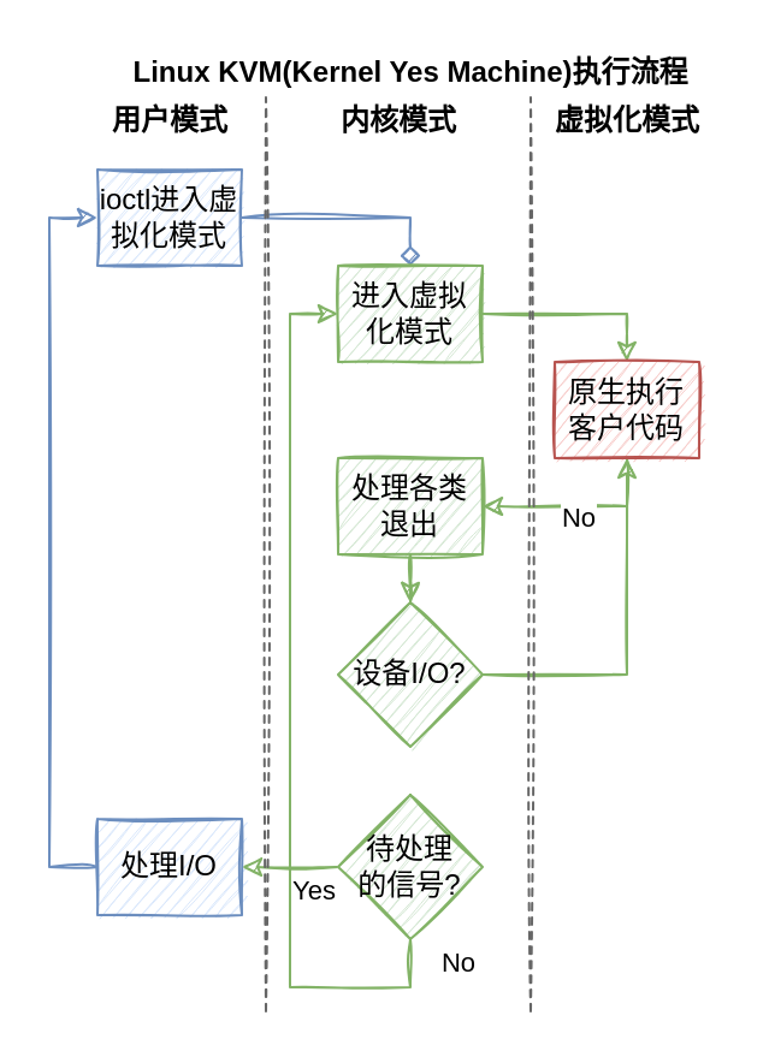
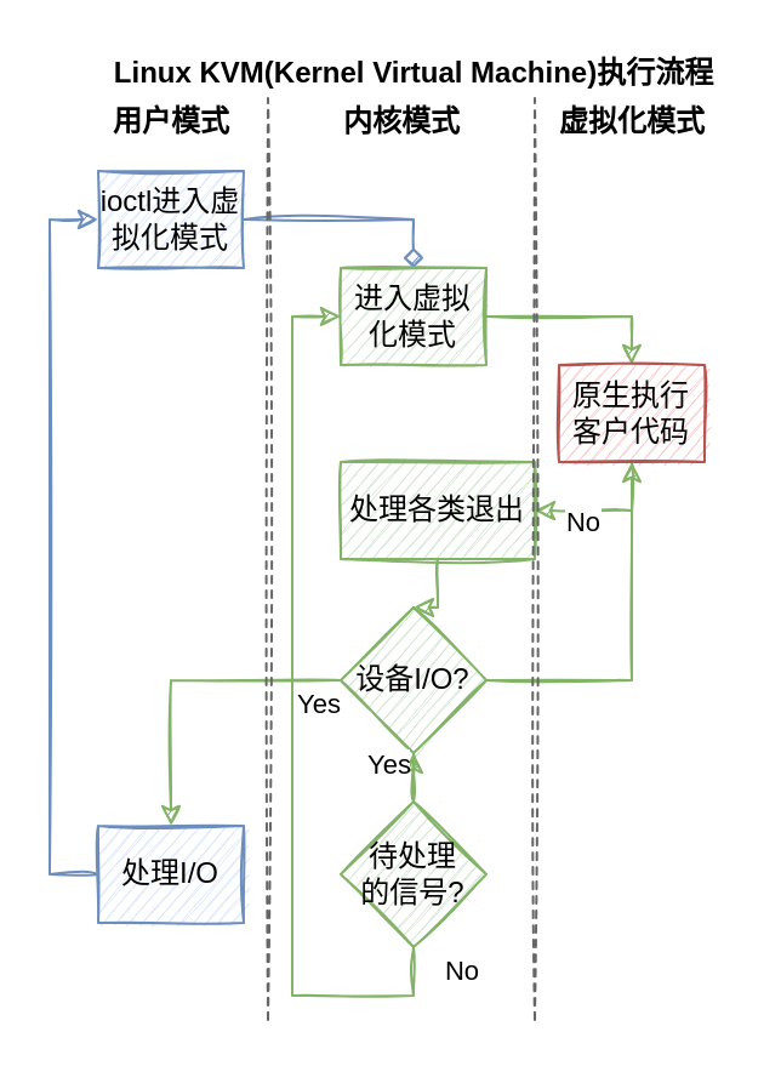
- <mxCell id="23" value="&lt;b&gt;Linux KVM(Kernel Yes Machine)执行流程&lt;/b&gt;" style="text;html=1;align=center;verticalAlign=middle;resizable=0;points=[];autosize=1;strokeColor=none;fillColor=none;sketch=1;" parent="1" vertex="1"><mxGeometry x="40" y="20" width="260" height="20" as="geometry" /></mxCell>
+ <mxCell id="23" value="&lt;b&gt;Linux KVM(Kernel Virtual Machine)执行流程&lt;/b&gt;" style="text;html=1;align=center;verticalAlign=middle;resizable=0;points=[];autosize=1;strokeColor=none;fillColor=none;sketch=1;" parent="1" vertex="1"><mxGeometry x="40" y="20" width="260" height="20" as="geometry" /></mxCell>
- <mxCell id="9" value="处理各类退出" style="rounded=0;whiteSpace=wrap;html=1;fillColor=#d5e8d4;strokeColor=#82b366;sketch=1;" parent="1" vertex="1"><mxGeometry x="140" y="190" width="60" height="40" as="geometry" /></mxCell>
+ <mxCell id="9" value="处理各类退出" style="rounded=0;whiteSpace=wrap;html=1;fillColor=#d5e8d4;strokeColor=#82b366;sketch=1;" parent="1" vertex="1"><mxGeometry x="140" y="190" width="80" height="40" as="geometry" /></mxCell>
+ <mxCell id="13" value="Yes" style="edgeStyle=orthogonalEdgeStyle;rounded=0;orthogonalLoop=1;jettySize=auto;html=1;fillColor=#d5e8d4;strokeColor=#82b366;sketch=1;" parent="1" source="14" target="11" edge="1"><mxGeometry x="-0.857" y="10" relative="1" as="geometry"><mxPoint as="offset" /></mxGeometry></mxCell>
- <mxCell id="16" value="Yes" style="edgeStyle=orthogonalEdgeStyle;rounded=0;orthogonalLoop=1;jettySize=auto;html=1;fillColor=#d5e8d4;strokeColor=#82b366;sketch=1;" parent="1" source="17" target="11" edge="1"><mxGeometry x="-0.5" y="10" relative="1" as="geometry"><mxPoint as="offset" /></mxGeometry></mxCell>
+ <mxCell id="16" value="Yes" style="edgeStyle=orthogonalEdgeStyle;rounded=0;orthogonalLoop=1;jettySize=auto;html=1;fillColor=#d5e8d4;strokeColor=#82b366;sketch=1;" parent="1" source="17" target="14" edge="1"><mxGeometry x="-0.5" y="10" relative="1" as="geometry"><mxPoint as="offset" /></mxGeometry></mxCell>
